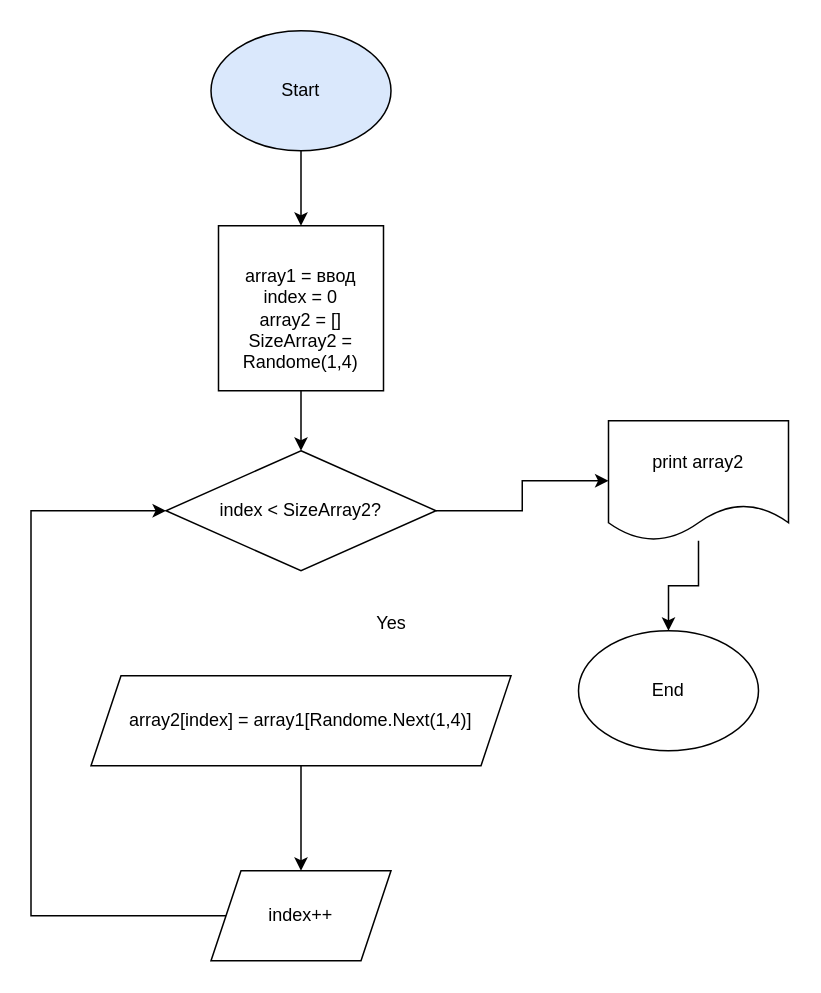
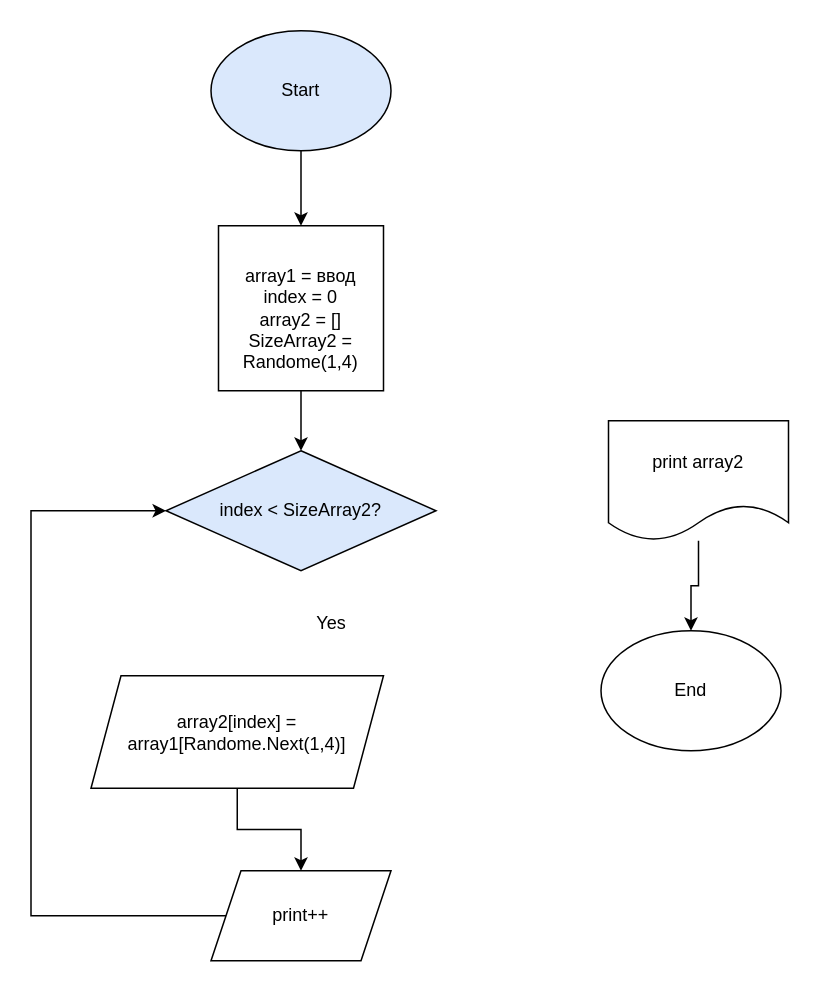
- <mxCell id="6" style="edgeStyle=orthogonalEdgeStyle;rounded=0;orthogonalLoop=1;jettySize=auto;html=1;exitX=1;exitY=0.5;exitDx=0;exitDy=0;entryX=0;entryY=0.5;entryDx=0;entryDy=0;" parent="1" source="7" target="14" edge="1"><mxGeometry relative="1" as="geometry" /></mxCell>
- <mxCell id="7" value="index &amp;lt; SizeArray2?" style="rhombus;whiteSpace=wrap;html=1;" parent="1" vertex="1"><mxGeometry x="110" y="300" width="180" height="80" as="geometry" /></mxCell>
+ <mxCell id="7" value="index &amp;lt; SizeArray2?" style="rhombus;whiteSpace=wrap;html=1;fillColor=#dae8fc;" parent="1" vertex="1"><mxGeometry x="110" y="300" width="180" height="80" as="geometry" /></mxCell>
- <mxCell id="10" value="Yes" style="text;html=1;align=center;verticalAlign=middle;resizable=0;points=[];autosize=1;strokeColor=none;fillColor=none;" parent="1" vertex="1"><mxGeometry x="240" y="400" width="40" height="30" as="geometry" /></mxCell>
+ <mxCell id="10" value="Yes" style="text;html=1;align=center;verticalAlign=middle;resizable=0;points=[];autosize=1;strokeColor=none;fillColor=none;" parent="1" vertex="1"><mxGeometry x="200" y="400" width="40" height="30" as="geometry" /></mxCell>
- <mxCell id="15" value="End" style="ellipse;whiteSpace=wrap;html=1;" parent="1" vertex="1"><mxGeometry x="385" y="420" width="120" height="80" as="geometry" /></mxCell>
+ <mxCell id="15" value="End" style="ellipse;whiteSpace=wrap;html=1;" parent="1" vertex="1"><mxGeometry x="400" y="420" width="120" height="80" as="geometry" /></mxCell>
- <mxCell id="9" value="array2[index] = array1[Randome.Next(1,4)]" style="shape=parallelogram;perimeter=parallelogramPerimeter;whiteSpace=wrap;html=1;fixedSize=1;" parent="1" vertex="1"><mxGeometry x="60" y="450" width="280" height="60" as="geometry" /></mxCell>
+ <mxCell id="9" value="array2[index] = array1[Randome.Next(1,4)]" style="shape=parallelogram;perimeter=parallelogramPerimeter;whiteSpace=wrap;html=1;fixedSize=1;" parent="1" vertex="1"><mxGeometry x="60" y="450" width="195" height="75" as="geometry" /></mxCell>
- <mxCell id="12" value="index++" style="shape=parallelogram;perimeter=parallelogramPerimeter;whiteSpace=wrap;html=1;fixedSize=1;" parent="1" vertex="1"><mxGeometry x="140" y="580" width="120" height="60" as="geometry" /></mxCell>
+ <mxCell id="12" value="print++" style="shape=parallelogram;perimeter=parallelogramPerimeter;whiteSpace=wrap;html=1;fixedSize=1;" parent="1" vertex="1"><mxGeometry x="140" y="580" width="120" height="60" as="geometry" /></mxCell>
